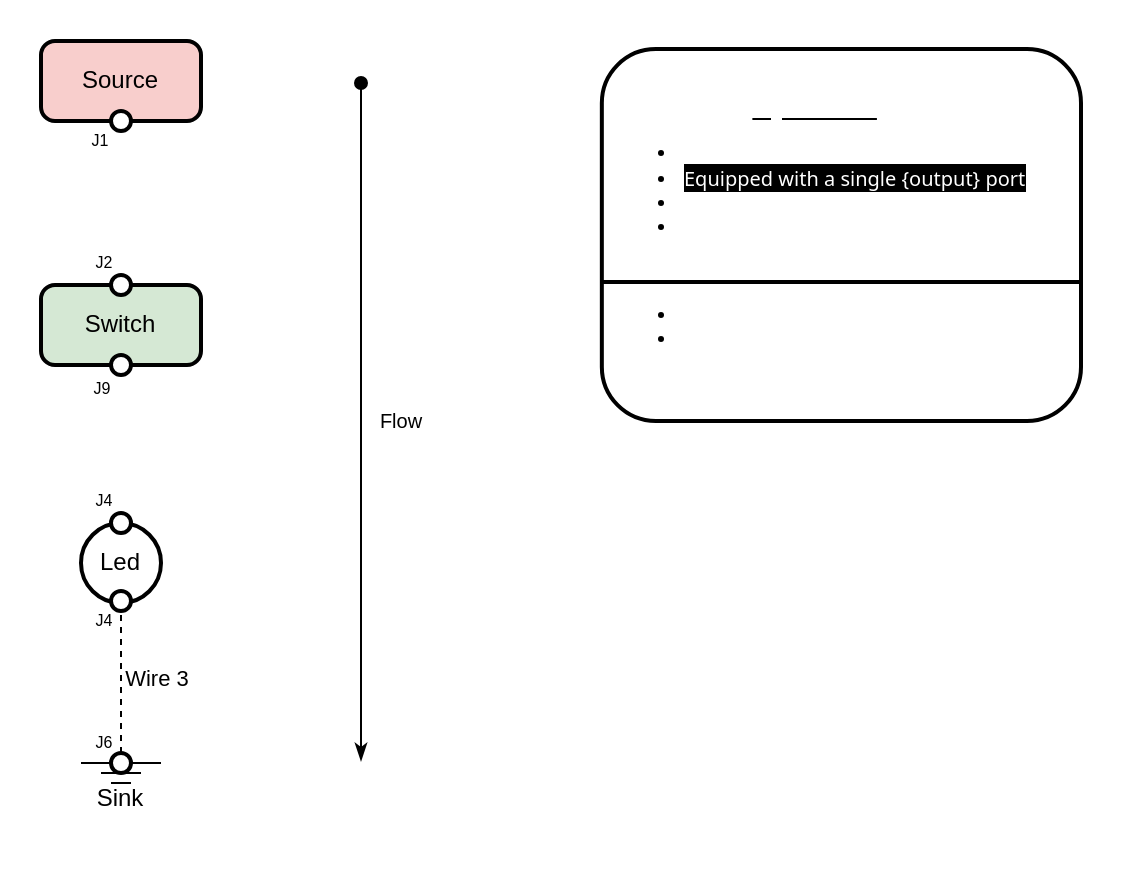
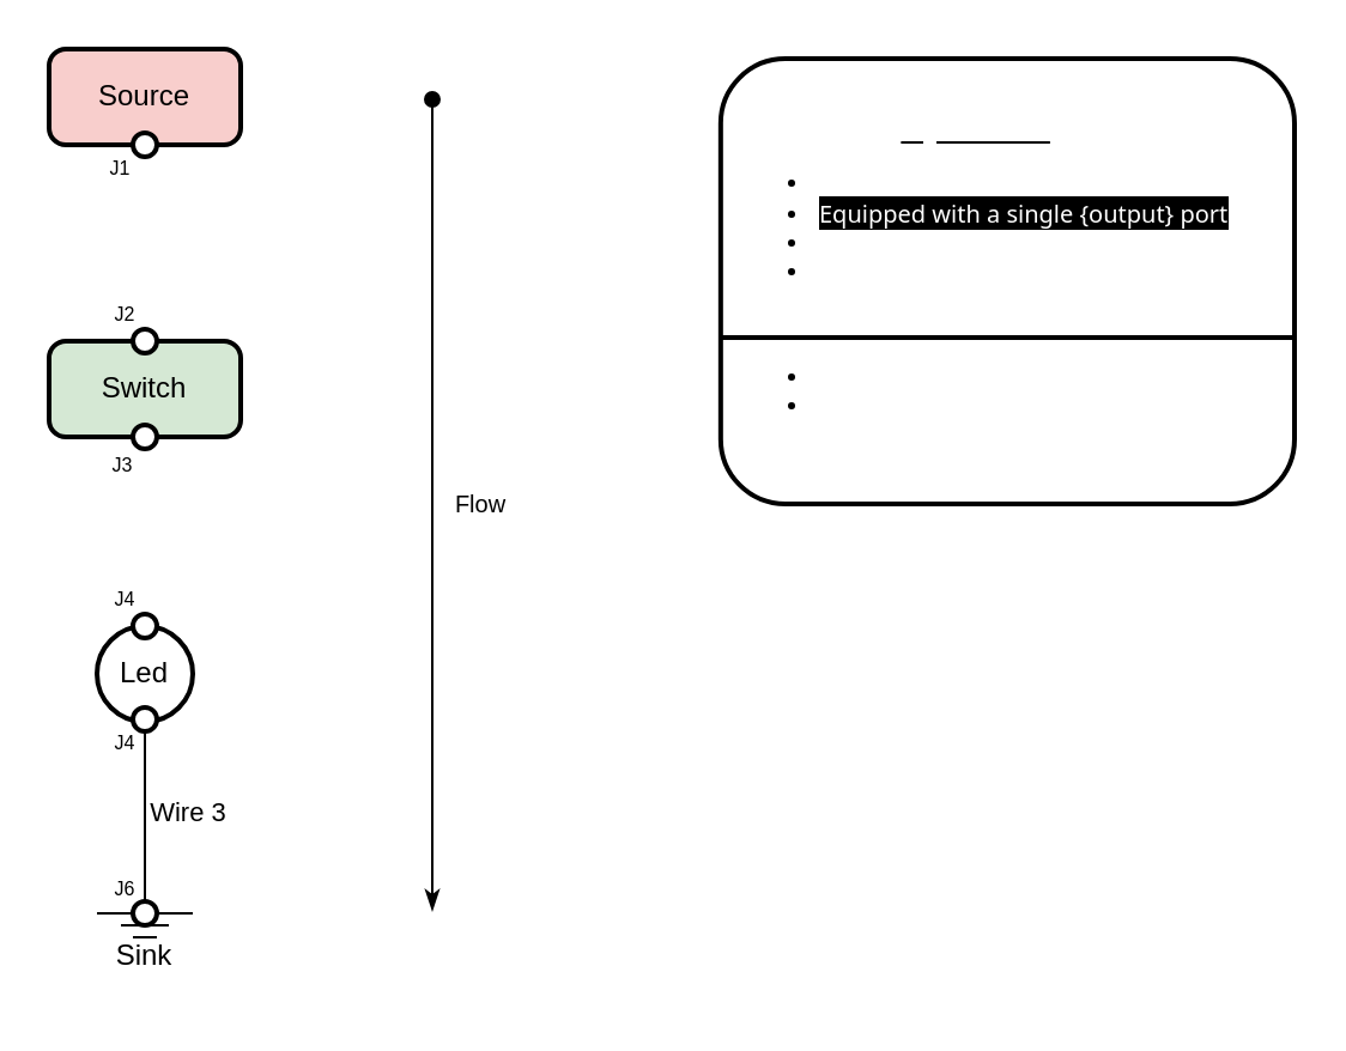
- <mxCell id="19" value="J9" style="text;html=1;strokeColor=none;fillColor=none;align=center;verticalAlign=middle;whiteSpace=wrap;rounded=0;fillStyle=solid;fontSize=8;" parent="1" vertex="1"><mxGeometry x="41" y="184" width="20" height="20" as="geometry" /></mxCell>
+ <mxCell id="19" value="J3" style="text;html=1;strokeColor=none;fillColor=none;align=center;verticalAlign=middle;whiteSpace=wrap;rounded=0;fillStyle=solid;fontSize=8;" parent="1" vertex="1"><mxGeometry x="41" y="184" width="20" height="20" as="geometry" /></mxCell>
- <mxCell id="5" value="Wire 3" style="edgeStyle=none;html=1;exitX=0.5;exitY=1;exitDx=0;exitDy=0;endArrow=none;endFill=0;exitPerimeter=0;entryX=0.5;entryY=0;entryDx=0;entryDy=0;dashed=1;" parent="1" source="4" target="7" edge="1"><mxGeometry x="-0.038" y="18" relative="1" as="geometry"><mxPoint x="182" y="199.5" as="sourcePoint" /><mxPoint x="72" y="389" as="targetPoint" /><mxPoint as="offset" /></mxGeometry></mxCell>
+ <mxCell id="5" value="Wire 3" style="edgeStyle=none;html=1;exitX=0.5;exitY=1;exitDx=0;exitDy=0;endArrow=none;endFill=0;exitPerimeter=0;entryX=0.5;entryY=0;entryDx=0;entryDy=0;" parent="1" source="4" target="7" edge="1"><mxGeometry x="-0.038" y="18" relative="1" as="geometry"><mxPoint x="182" y="199.5" as="sourcePoint" /><mxPoint x="72" y="389" as="targetPoint" /><mxPoint as="offset" /></mxGeometry></mxCell>
